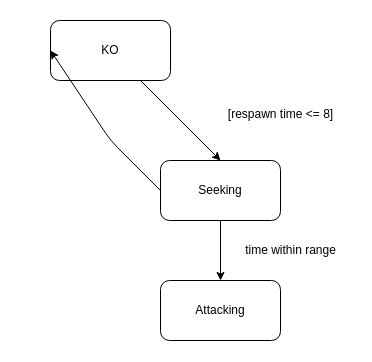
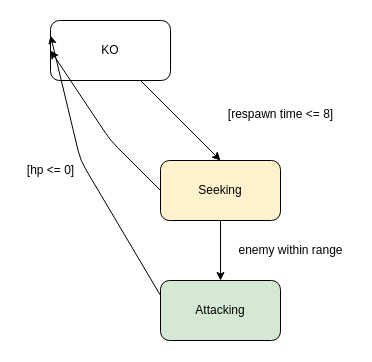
+ <mxCell id="11" value="[hp &amp;lt;= 0]" style="text;html=1;align=center;verticalAlign=middle;resizable=0;points=[];autosize=1;" parent="1" vertex="1"><mxGeometry x="20" y="160" width="60" height="20" as="geometry" /></mxCell>
+ <mxCell id="10" value="" style="endArrow=classic;html=1;entryX=0;entryY=0.25;entryDx=0;entryDy=0;exitX=0;exitY=0.25;exitDx=0;exitDy=0;" parent="1" source="3" target="4" edge="1"><mxGeometry width="50" height="50" relative="1" as="geometry"><mxPoint x="90" y="280" as="sourcePoint" /><mxPoint x="140" y="230" as="targetPoint" /><Array as="points"><mxPoint x="80" y="160" /></Array></mxGeometry></mxCell>
- <mxCell id="2" value="Seeking" style="rounded=1;whiteSpace=wrap;html=1;" parent="1" vertex="1"><mxGeometry x="160" y="160" width="120" height="60" as="geometry" /></mxCell>
+ <mxCell id="2" value="Seeking" style="rounded=1;whiteSpace=wrap;html=1;fillColor=#fff2cc;" parent="1" vertex="1"><mxGeometry x="160" y="160" width="120" height="60" as="geometry" /></mxCell>
- <mxCell id="8" value="time within range" style="text;html=1;align=center;verticalAlign=middle;resizable=0;points=[];autosize=1;" parent="1" vertex="1"><mxGeometry x="230" y="240" width="120" height="20" as="geometry" /></mxCell>
+ <mxCell id="8" value="enemy within range" style="text;html=1;align=center;verticalAlign=middle;resizable=0;points=[];autosize=1;" parent="1" vertex="1"><mxGeometry x="230" y="240" width="120" height="20" as="geometry" /></mxCell>
- <mxCell id="3" value="Attacking" style="rounded=1;whiteSpace=wrap;html=1;" parent="1" vertex="1"><mxGeometry x="160" y="280" width="120" height="60" as="geometry" /></mxCell>
+ <mxCell id="3" value="Attacking" style="rounded=1;whiteSpace=wrap;html=1;fillColor=#d5e8d4;" parent="1" vertex="1"><mxGeometry x="160" y="280" width="120" height="60" as="geometry" /></mxCell>
